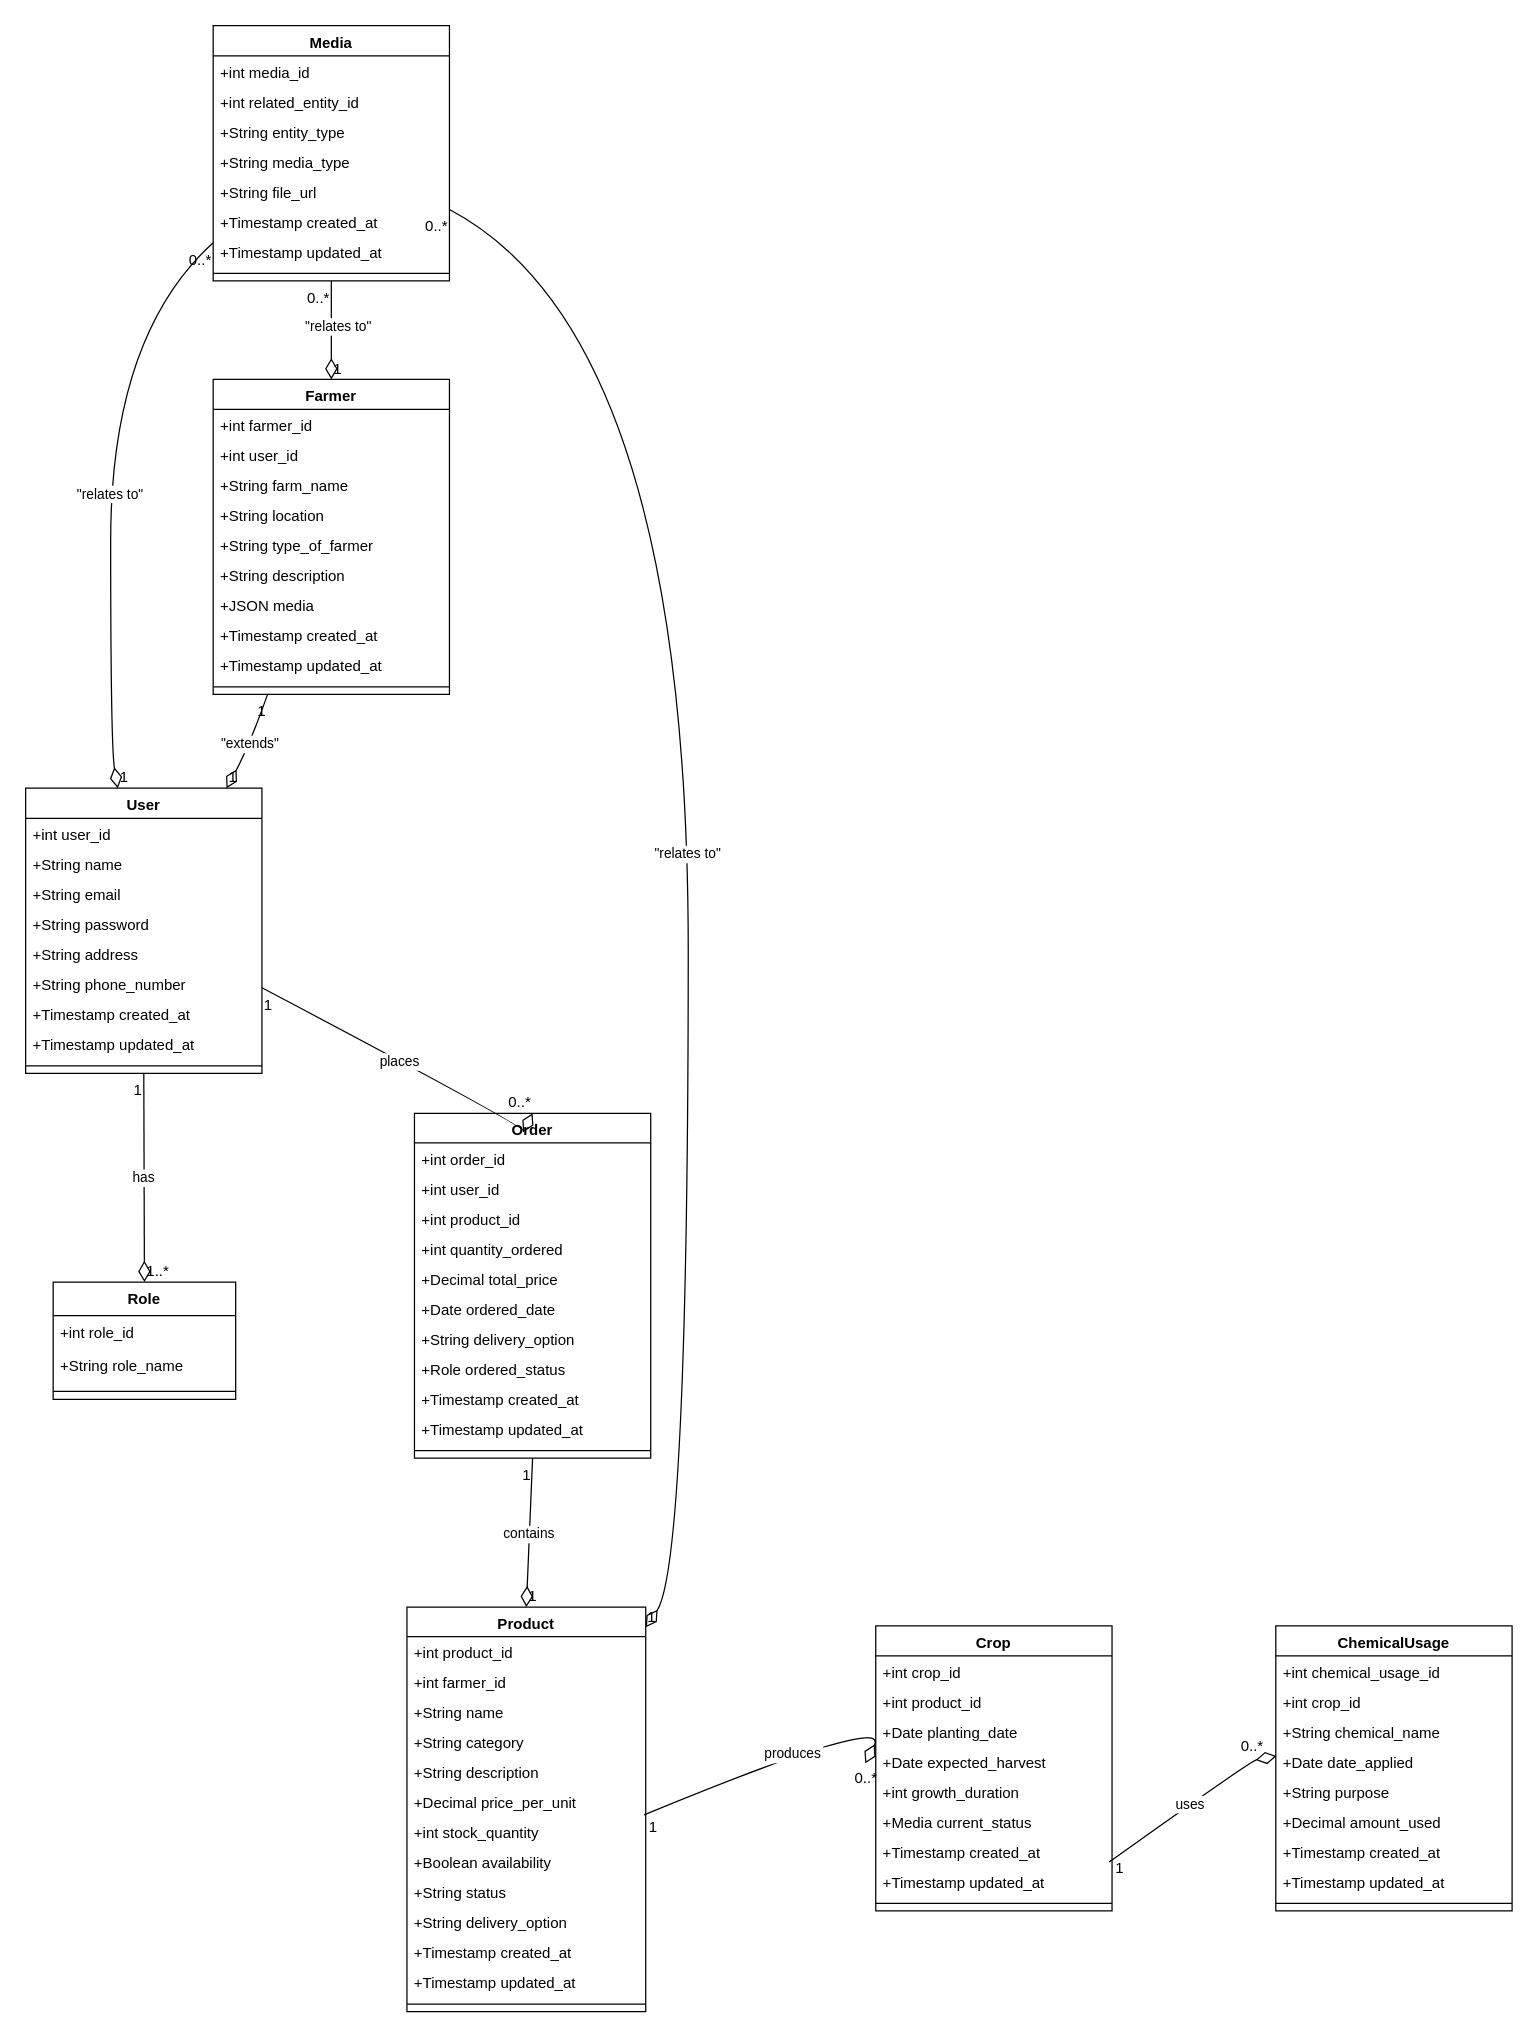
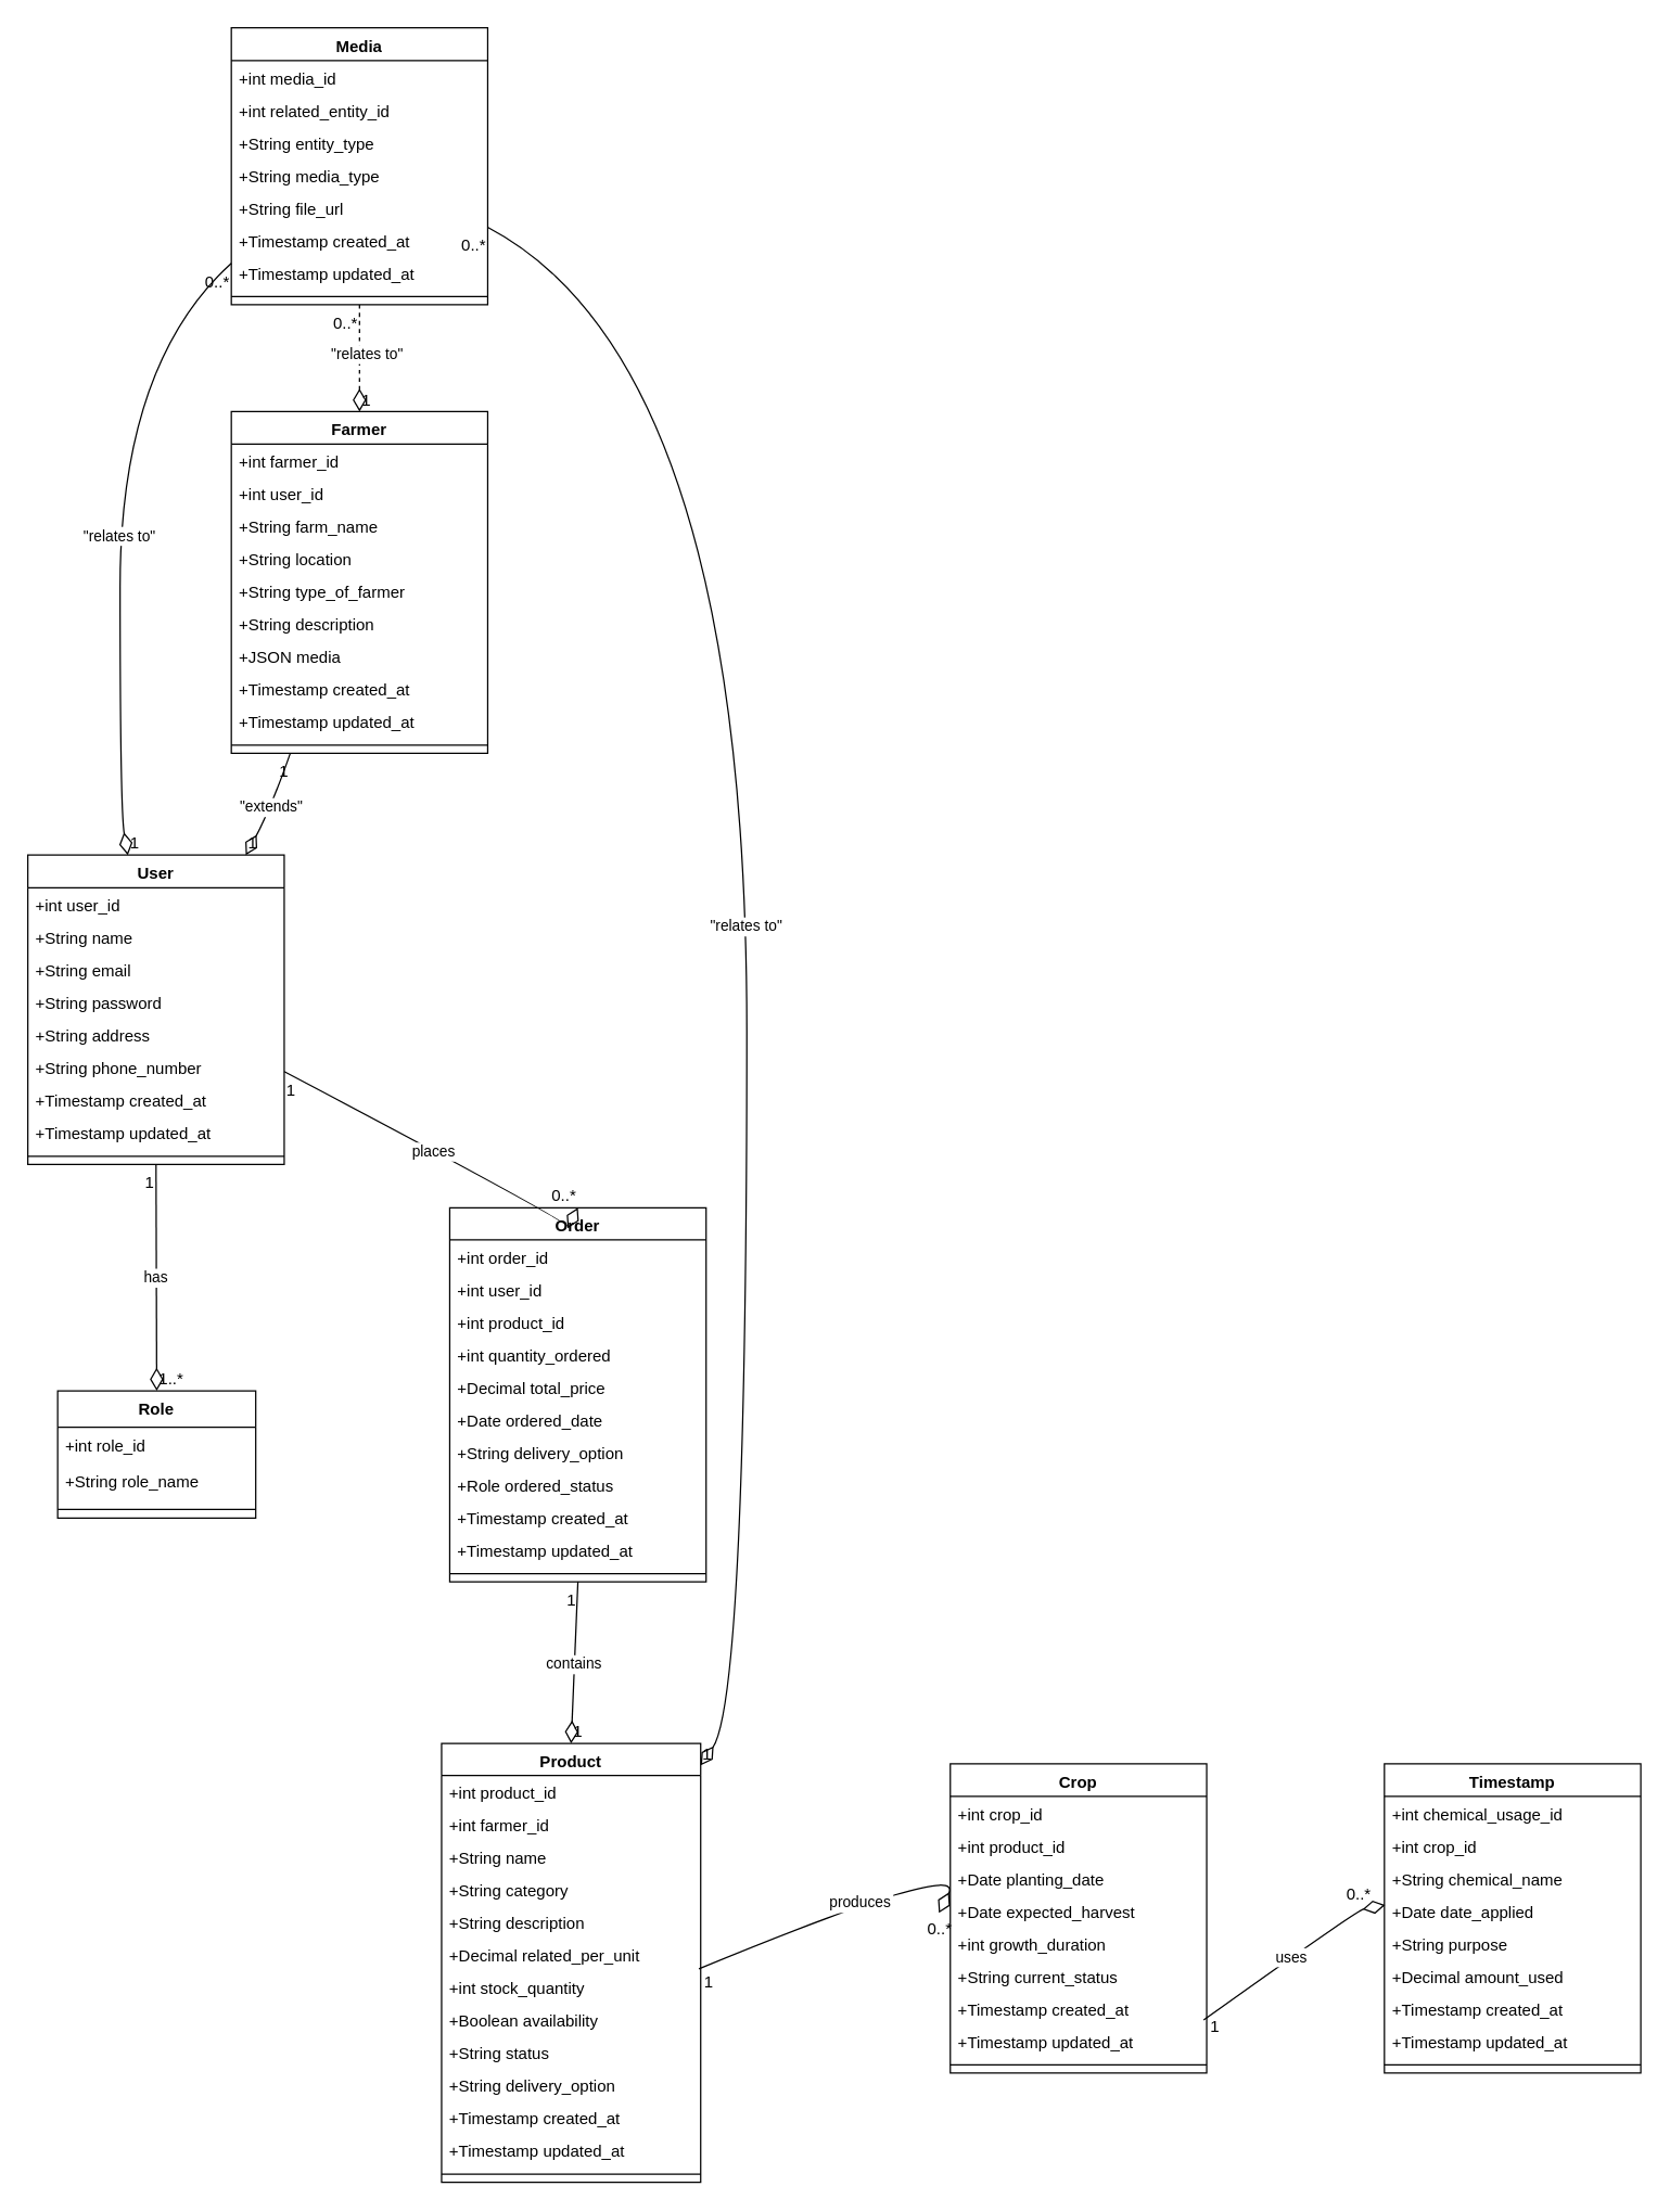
- <mxCell id="94" value="&quot;relates to&quot;" style="curved=1;startArrow=none;endArrow=diamondThin;endSize=14;endFill=0;exitX=0.5;exitY=1;entryX=0.5;entryY=0;rounded=0;" parent="1" source="73" target="16" edge="1"><mxGeometry x="-0.092" y="6" relative="1" as="geometry"><Array as="points" /><mxPoint as="offset" /></mxGeometry></mxCell>
+ <mxCell id="94" value="&quot;relates to&quot;" style="curved=1;startArrow=none;endArrow=diamondThin;endSize=14;endFill=0;exitX=0.5;exitY=1;entryX=0.5;entryY=0;rounded=0;dashed=1;" parent="1" source="73" target="16" edge="1"><mxGeometry x="-0.092" y="6" relative="1" as="geometry"><Array as="points" /><mxPoint as="offset" /></mxGeometry></mxCell>
- <mxCell id="51" value="ChemicalUsage" style="swimlane;fontStyle=1;align=center;verticalAlign=top;childLayout=stackLayout;horizontal=1;startSize=24.063;horizontalStack=0;resizeParent=1;resizeParentMax=0;resizeLast=0;collapsible=0;marginBottom=0;" parent="1" vertex="1"><mxGeometry x="1020" y="1300" width="189" height="228.063" as="geometry" /></mxCell>
+ <mxCell id="51" value="Timestamp" style="swimlane;fontStyle=1;align=center;verticalAlign=top;childLayout=stackLayout;horizontal=1;startSize=24.063;horizontalStack=0;resizeParent=1;resizeParentMax=0;resizeLast=0;collapsible=0;marginBottom=0;" parent="1" vertex="1"><mxGeometry x="1020" y="1300" width="189" height="228.063" as="geometry" /></mxCell>
- <mxCell id="33" value="+Decimal price_per_unit" style="text;strokeColor=none;fillColor=none;align=left;verticalAlign=top;spacingLeft=4;spacingRight=4;overflow=hidden;rotatable=0;points=[[0,0.5],[1,0.5]];portConstraint=eastwest;" parent="27" vertex="1"><mxGeometry y="143.57" width="191" height="24" as="geometry" /></mxCell>
+ <mxCell id="33" value="+Decimal related_per_unit" style="text;strokeColor=none;fillColor=none;align=left;verticalAlign=top;spacingLeft=4;spacingRight=4;overflow=hidden;rotatable=0;points=[[0,0.5],[1,0.5]];portConstraint=eastwest;" parent="27" vertex="1"><mxGeometry y="143.57" width="191" height="24" as="geometry" /></mxCell>
- <mxCell id="47" value="+Media current_status" style="text;strokeColor=none;fillColor=none;align=left;verticalAlign=top;spacingLeft=4;spacingRight=4;overflow=hidden;rotatable=0;points=[[0,0.5],[1,0.5]];portConstraint=eastwest;" parent="41" vertex="1"><mxGeometry y="144.063" width="189" height="24" as="geometry" /></mxCell>
+ <mxCell id="47" value="+String current_status" style="text;strokeColor=none;fillColor=none;align=left;verticalAlign=top;spacingLeft=4;spacingRight=4;overflow=hidden;rotatable=0;points=[[0,0.5],[1,0.5]];portConstraint=eastwest;" parent="41" vertex="1"><mxGeometry y="144.063" width="189" height="24" as="geometry" /></mxCell>
